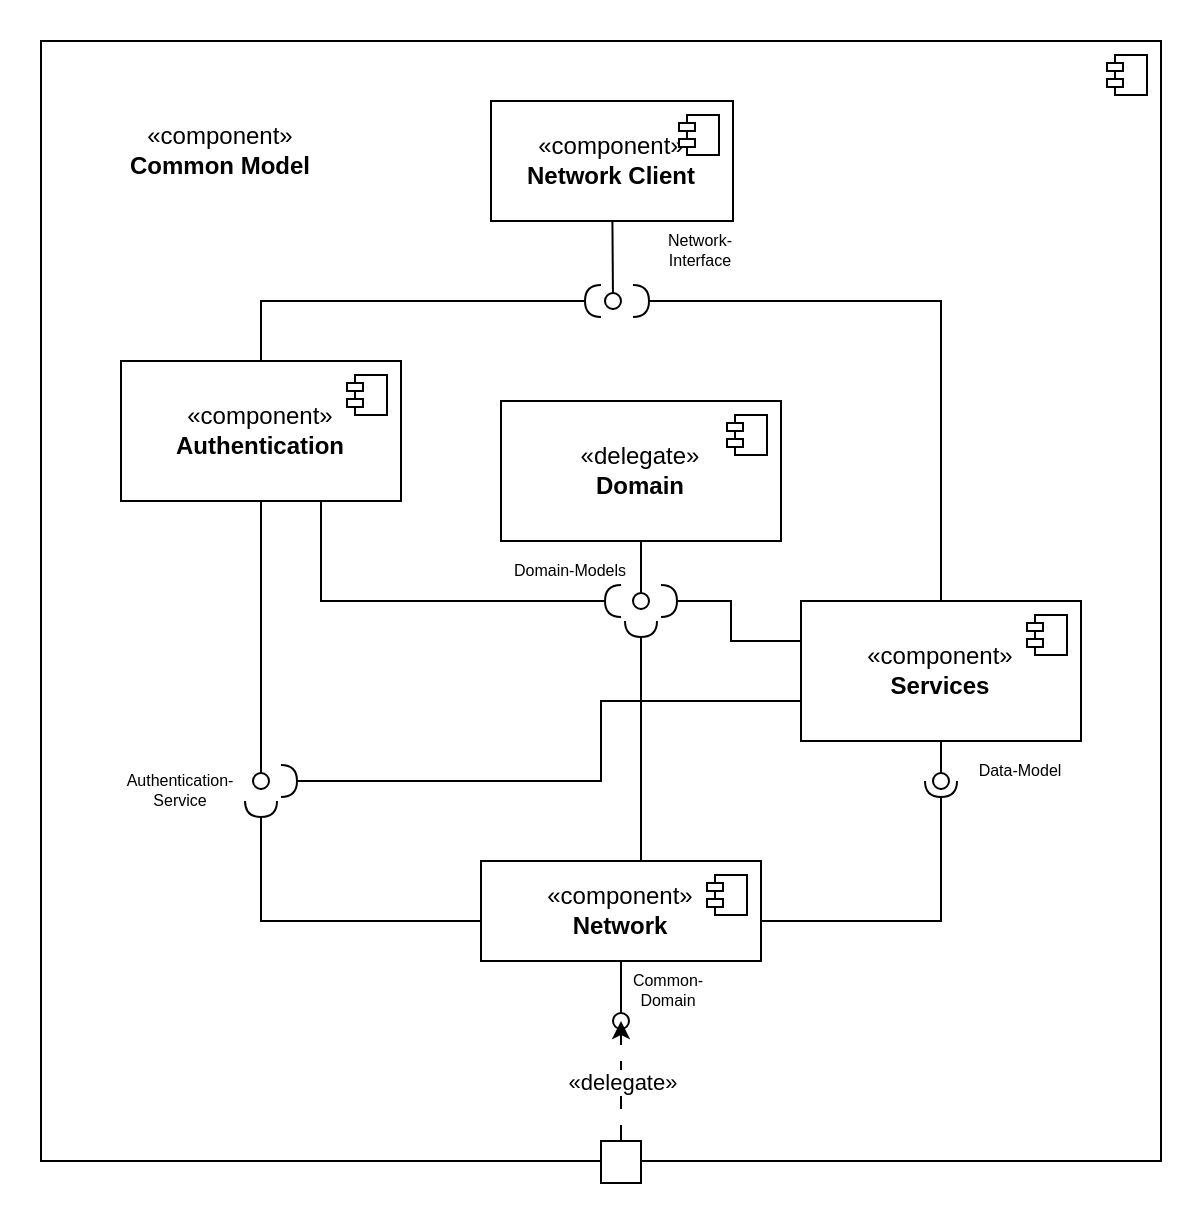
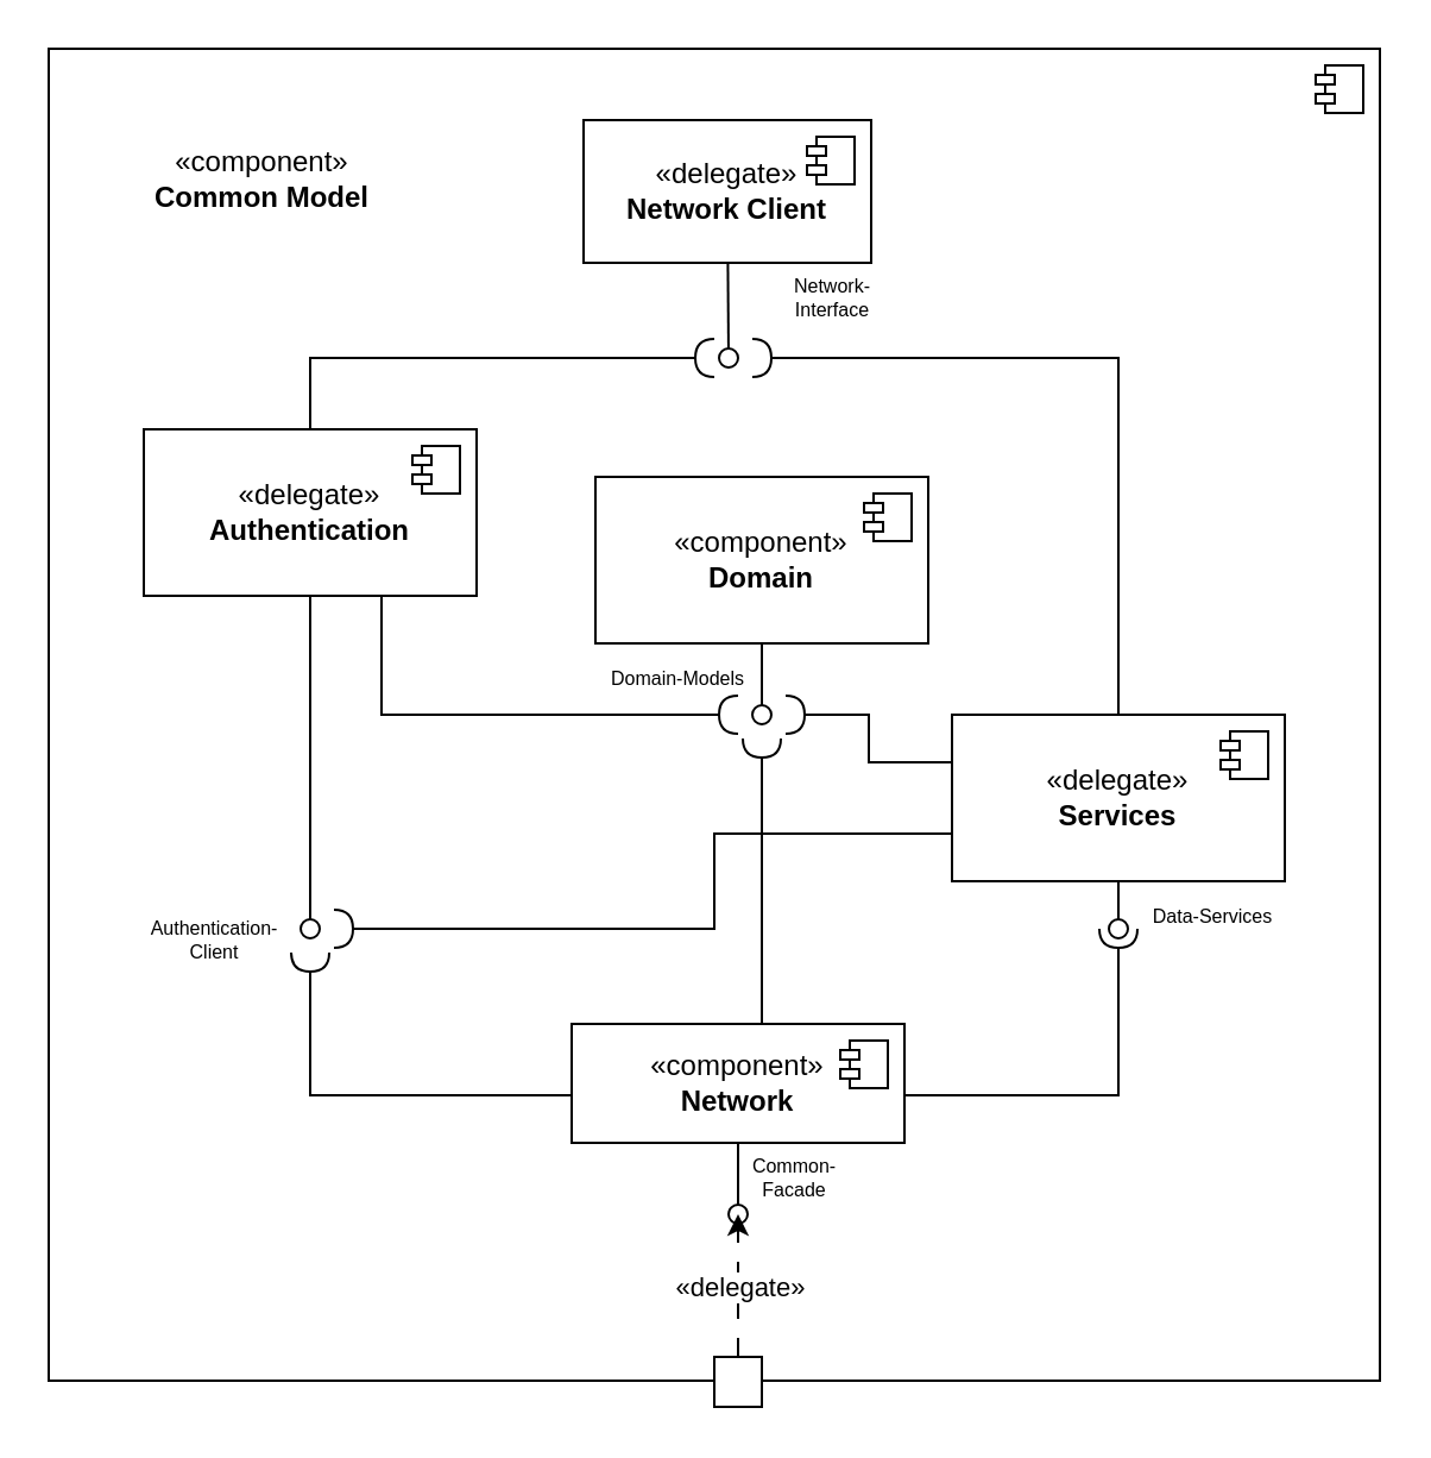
- <mxCell id="7" value="&lt;div&gt;«component»&lt;/div&gt;&lt;div&gt;&lt;b&gt;Network Client&lt;/b&gt;&lt;/div&gt;" style="html=1;dropTarget=0;whiteSpace=wrap;" vertex="1" parent="1"><mxGeometry x="245" y="50" width="121" height="60" as="geometry" /></mxCell>
+ <mxCell id="7" value="&lt;div&gt;«delegate»&lt;/div&gt;&lt;div&gt;&lt;b&gt;Network Client&lt;/b&gt;&lt;/div&gt;" style="html=1;dropTarget=0;whiteSpace=wrap;" vertex="1" parent="1"><mxGeometry x="245" y="50" width="121" height="60" as="geometry" /></mxCell>
- <mxCell id="5" value="«component»&lt;br&gt;&lt;b&gt;Authentication&lt;/b&gt;" style="html=1;dropTarget=0;whiteSpace=wrap;" vertex="1" parent="1"><mxGeometry x="60" y="180" width="140" height="70" as="geometry" /></mxCell>
+ <mxCell id="5" value="«delegate»&lt;br&gt;&lt;b&gt;Authentication&lt;/b&gt;" style="html=1;dropTarget=0;whiteSpace=wrap;" vertex="1" parent="1"><mxGeometry x="60" y="180" width="140" height="70" as="geometry" /></mxCell>
- <mxCell id="18" value="«delegate»&lt;br&gt;&lt;b&gt;Domain&lt;/b&gt;" style="html=1;dropTarget=0;whiteSpace=wrap;" vertex="1" parent="1"><mxGeometry x="250" y="200" width="140" height="70" as="geometry" /></mxCell>
+ <mxCell id="18" value="«component»&lt;br&gt;&lt;b&gt;Domain&lt;/b&gt;" style="html=1;dropTarget=0;whiteSpace=wrap;" vertex="1" parent="1"><mxGeometry x="250" y="200" width="140" height="70" as="geometry" /></mxCell>
- <mxCell id="9" value="«component»&lt;br&gt;&lt;b&gt;Services&lt;/b&gt;" style="html=1;dropTarget=0;whiteSpace=wrap;" vertex="1" parent="1"><mxGeometry x="400" y="300" width="140" height="70" as="geometry" /></mxCell>
+ <mxCell id="9" value="«delegate»&lt;br&gt;&lt;b&gt;Services&lt;/b&gt;" style="html=1;dropTarget=0;whiteSpace=wrap;" vertex="1" parent="1"><mxGeometry x="400" y="300" width="140" height="70" as="geometry" /></mxCell>
- <mxCell id="17" value="Data-Model" style="text;html=1;align=center;verticalAlign=middle;whiteSpace=wrap;rounded=0;fontSize=8;" vertex="1" parent="1"><mxGeometry x="480" y="370" width="60" height="30" as="geometry" /></mxCell>
+ <mxCell id="17" value="Data-Services" style="text;html=1;align=center;verticalAlign=middle;whiteSpace=wrap;rounded=0;fontSize=8;" vertex="1" parent="1"><mxGeometry x="480" y="370" width="60" height="30" as="geometry" /></mxCell>
- <mxCell id="13" value="Authentication-Service" style="text;html=1;align=center;verticalAlign=middle;whiteSpace=wrap;rounded=0;fontSize=8;" vertex="1" parent="1"><mxGeometry x="60" y="380" width="60" height="30" as="geometry" /></mxCell>
+ <mxCell id="13" value="Authentication-Client" style="text;html=1;align=center;verticalAlign=middle;whiteSpace=wrap;rounded=0;fontSize=8;" vertex="1" parent="1"><mxGeometry x="60" y="380" width="60" height="30" as="geometry" /></mxCell>
- <mxCell id="27" value="Common-Domain" style="text;html=1;align=center;verticalAlign=middle;whiteSpace=wrap;rounded=0;fontSize=8;" vertex="1" parent="1"><mxGeometry x="309" y="480" width="50" height="30" as="geometry" /></mxCell>
+ <mxCell id="27" value="Common-Facade" style="text;html=1;align=center;verticalAlign=middle;whiteSpace=wrap;rounded=0;fontSize=8;" vertex="1" parent="1"><mxGeometry x="309" y="480" width="50" height="30" as="geometry" /></mxCell>
